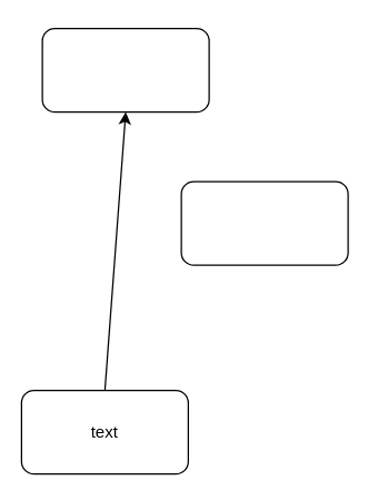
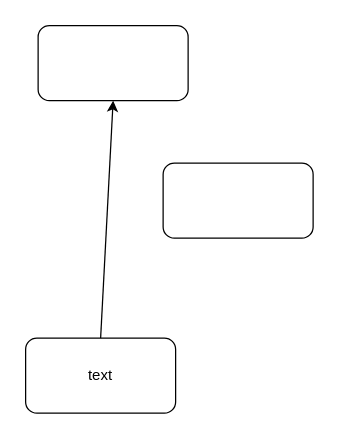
- <mxCell id="4" value="text" style="rounded=1;whiteSpace=wrap;html=1;" vertex="1" parent="1"><mxGeometry x="15" y="280" width="120" height="60" as="geometry" /></mxCell>
+ <mxCell id="4" value="text" style="rounded=1;whiteSpace=wrap;html=1;" vertex="1" parent="1"><mxGeometry x="20" y="270" width="120" height="60" as="geometry" /></mxCell>
